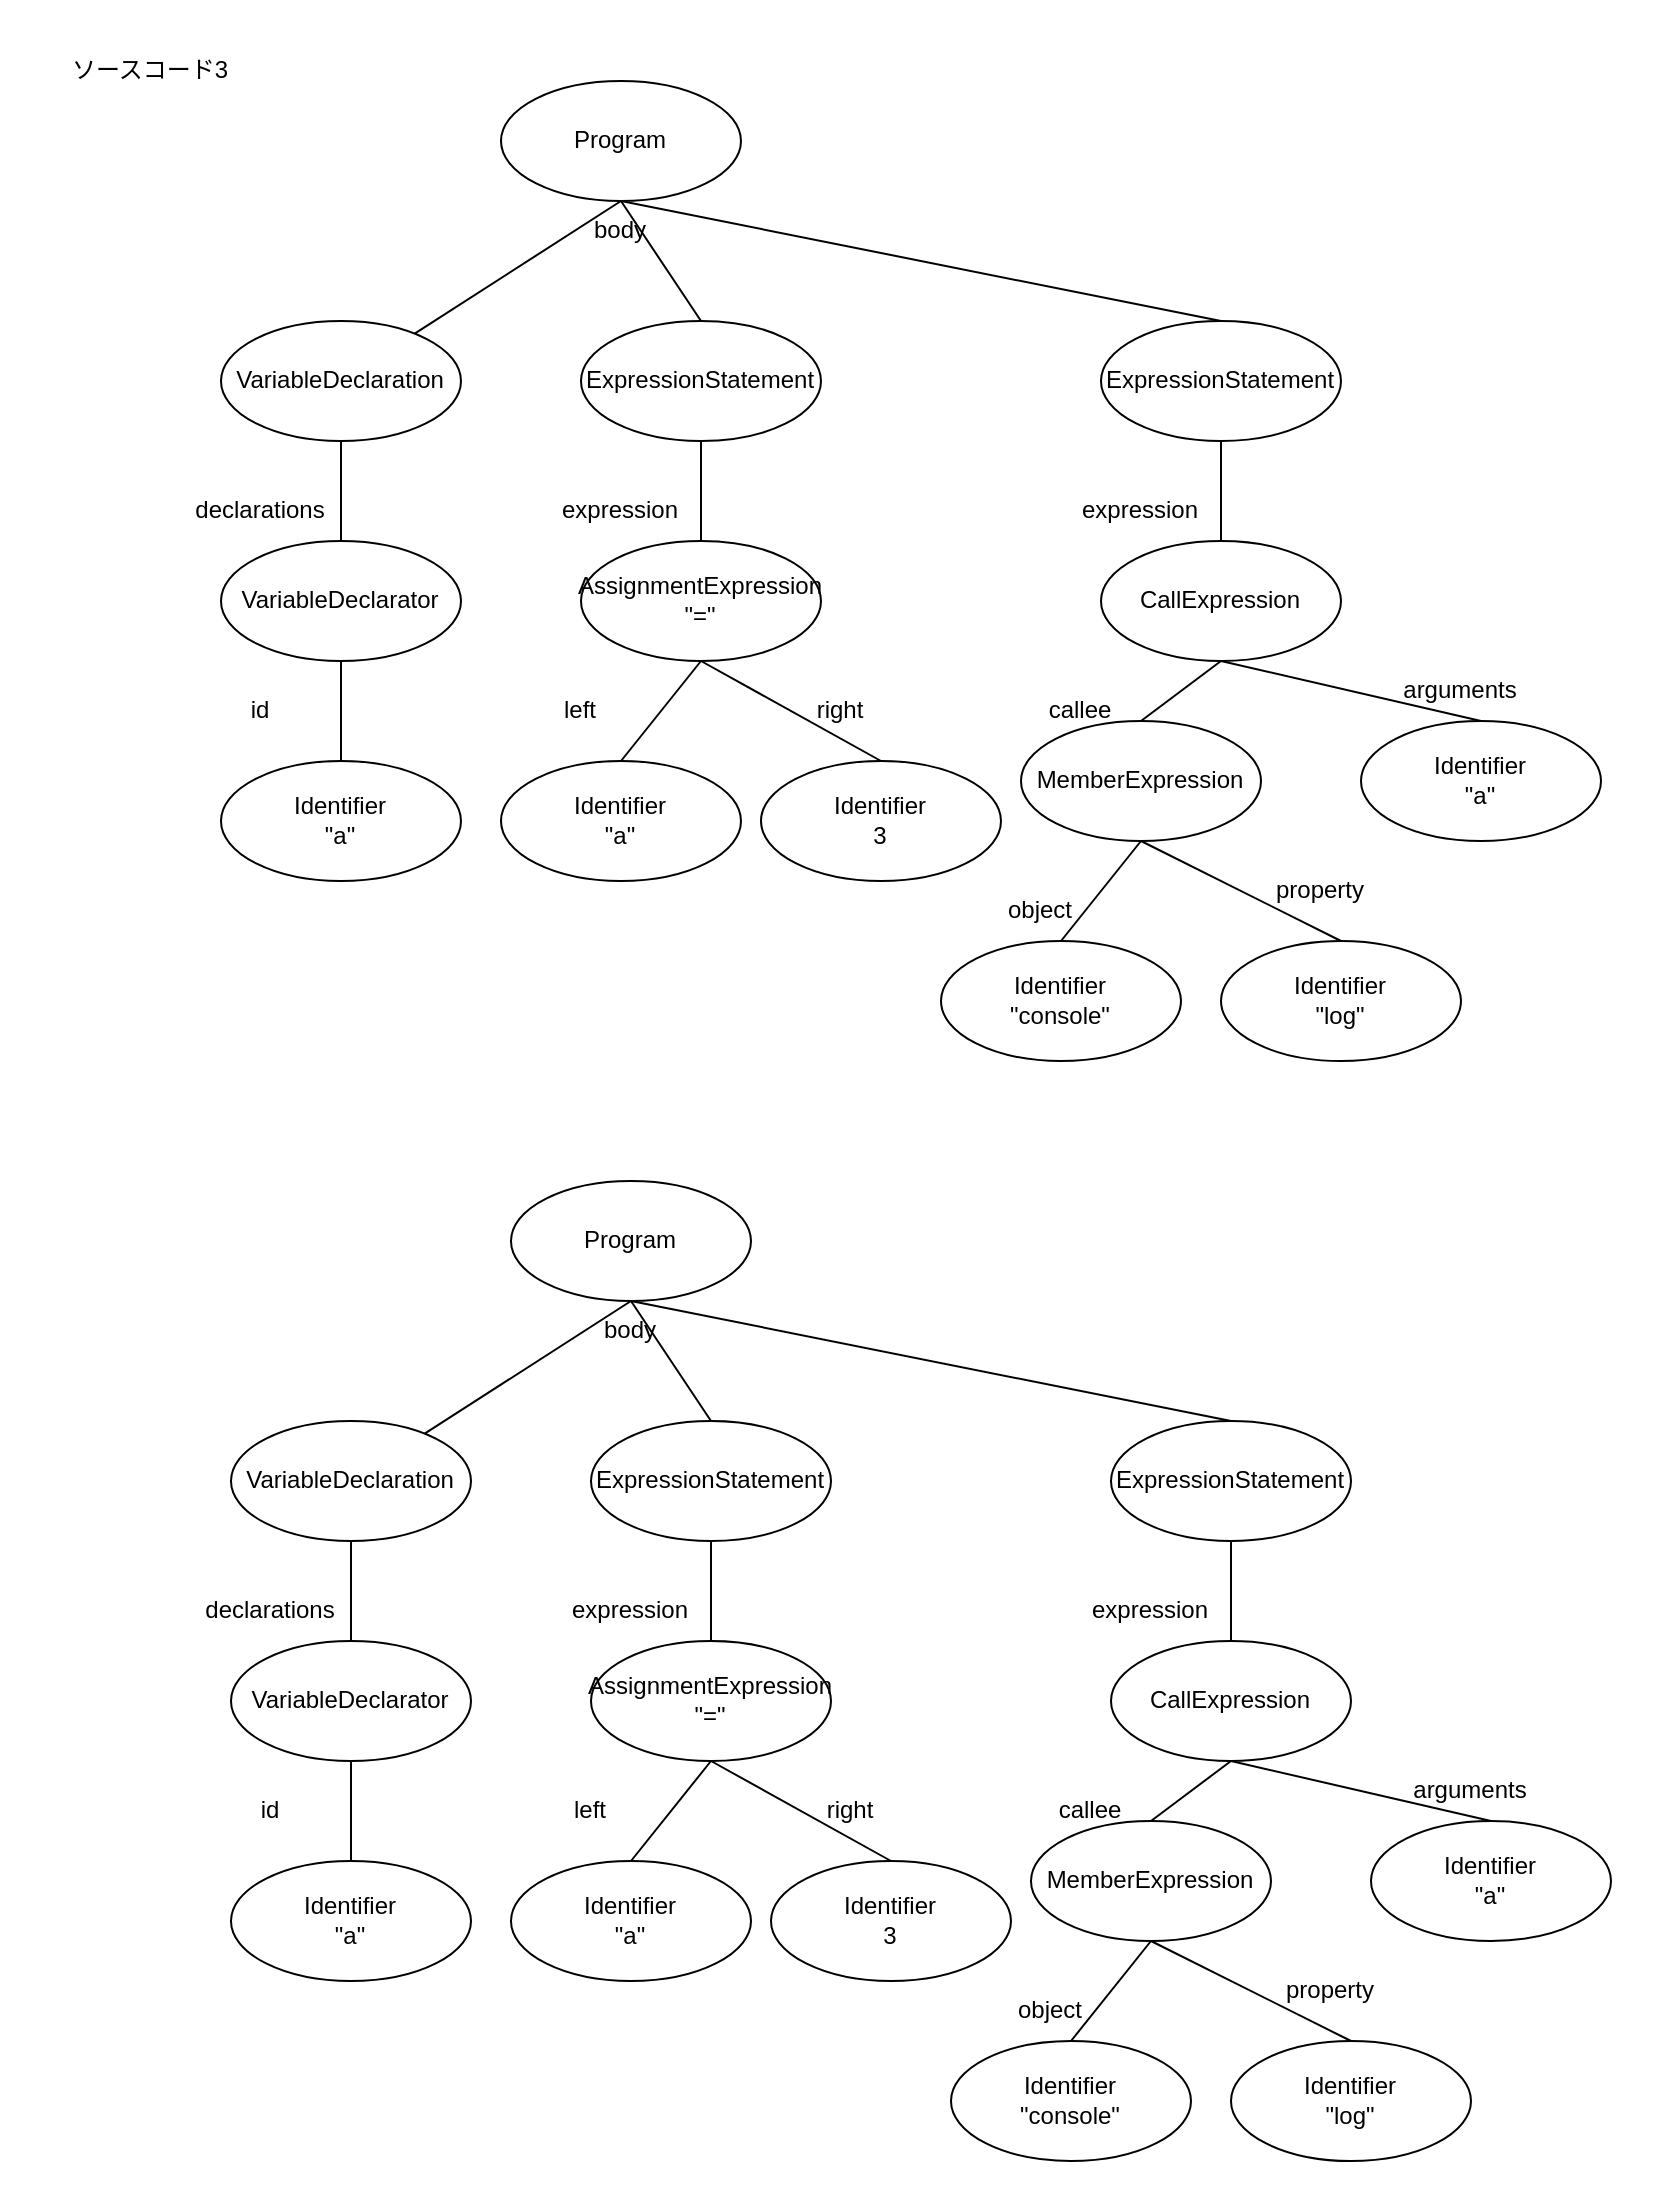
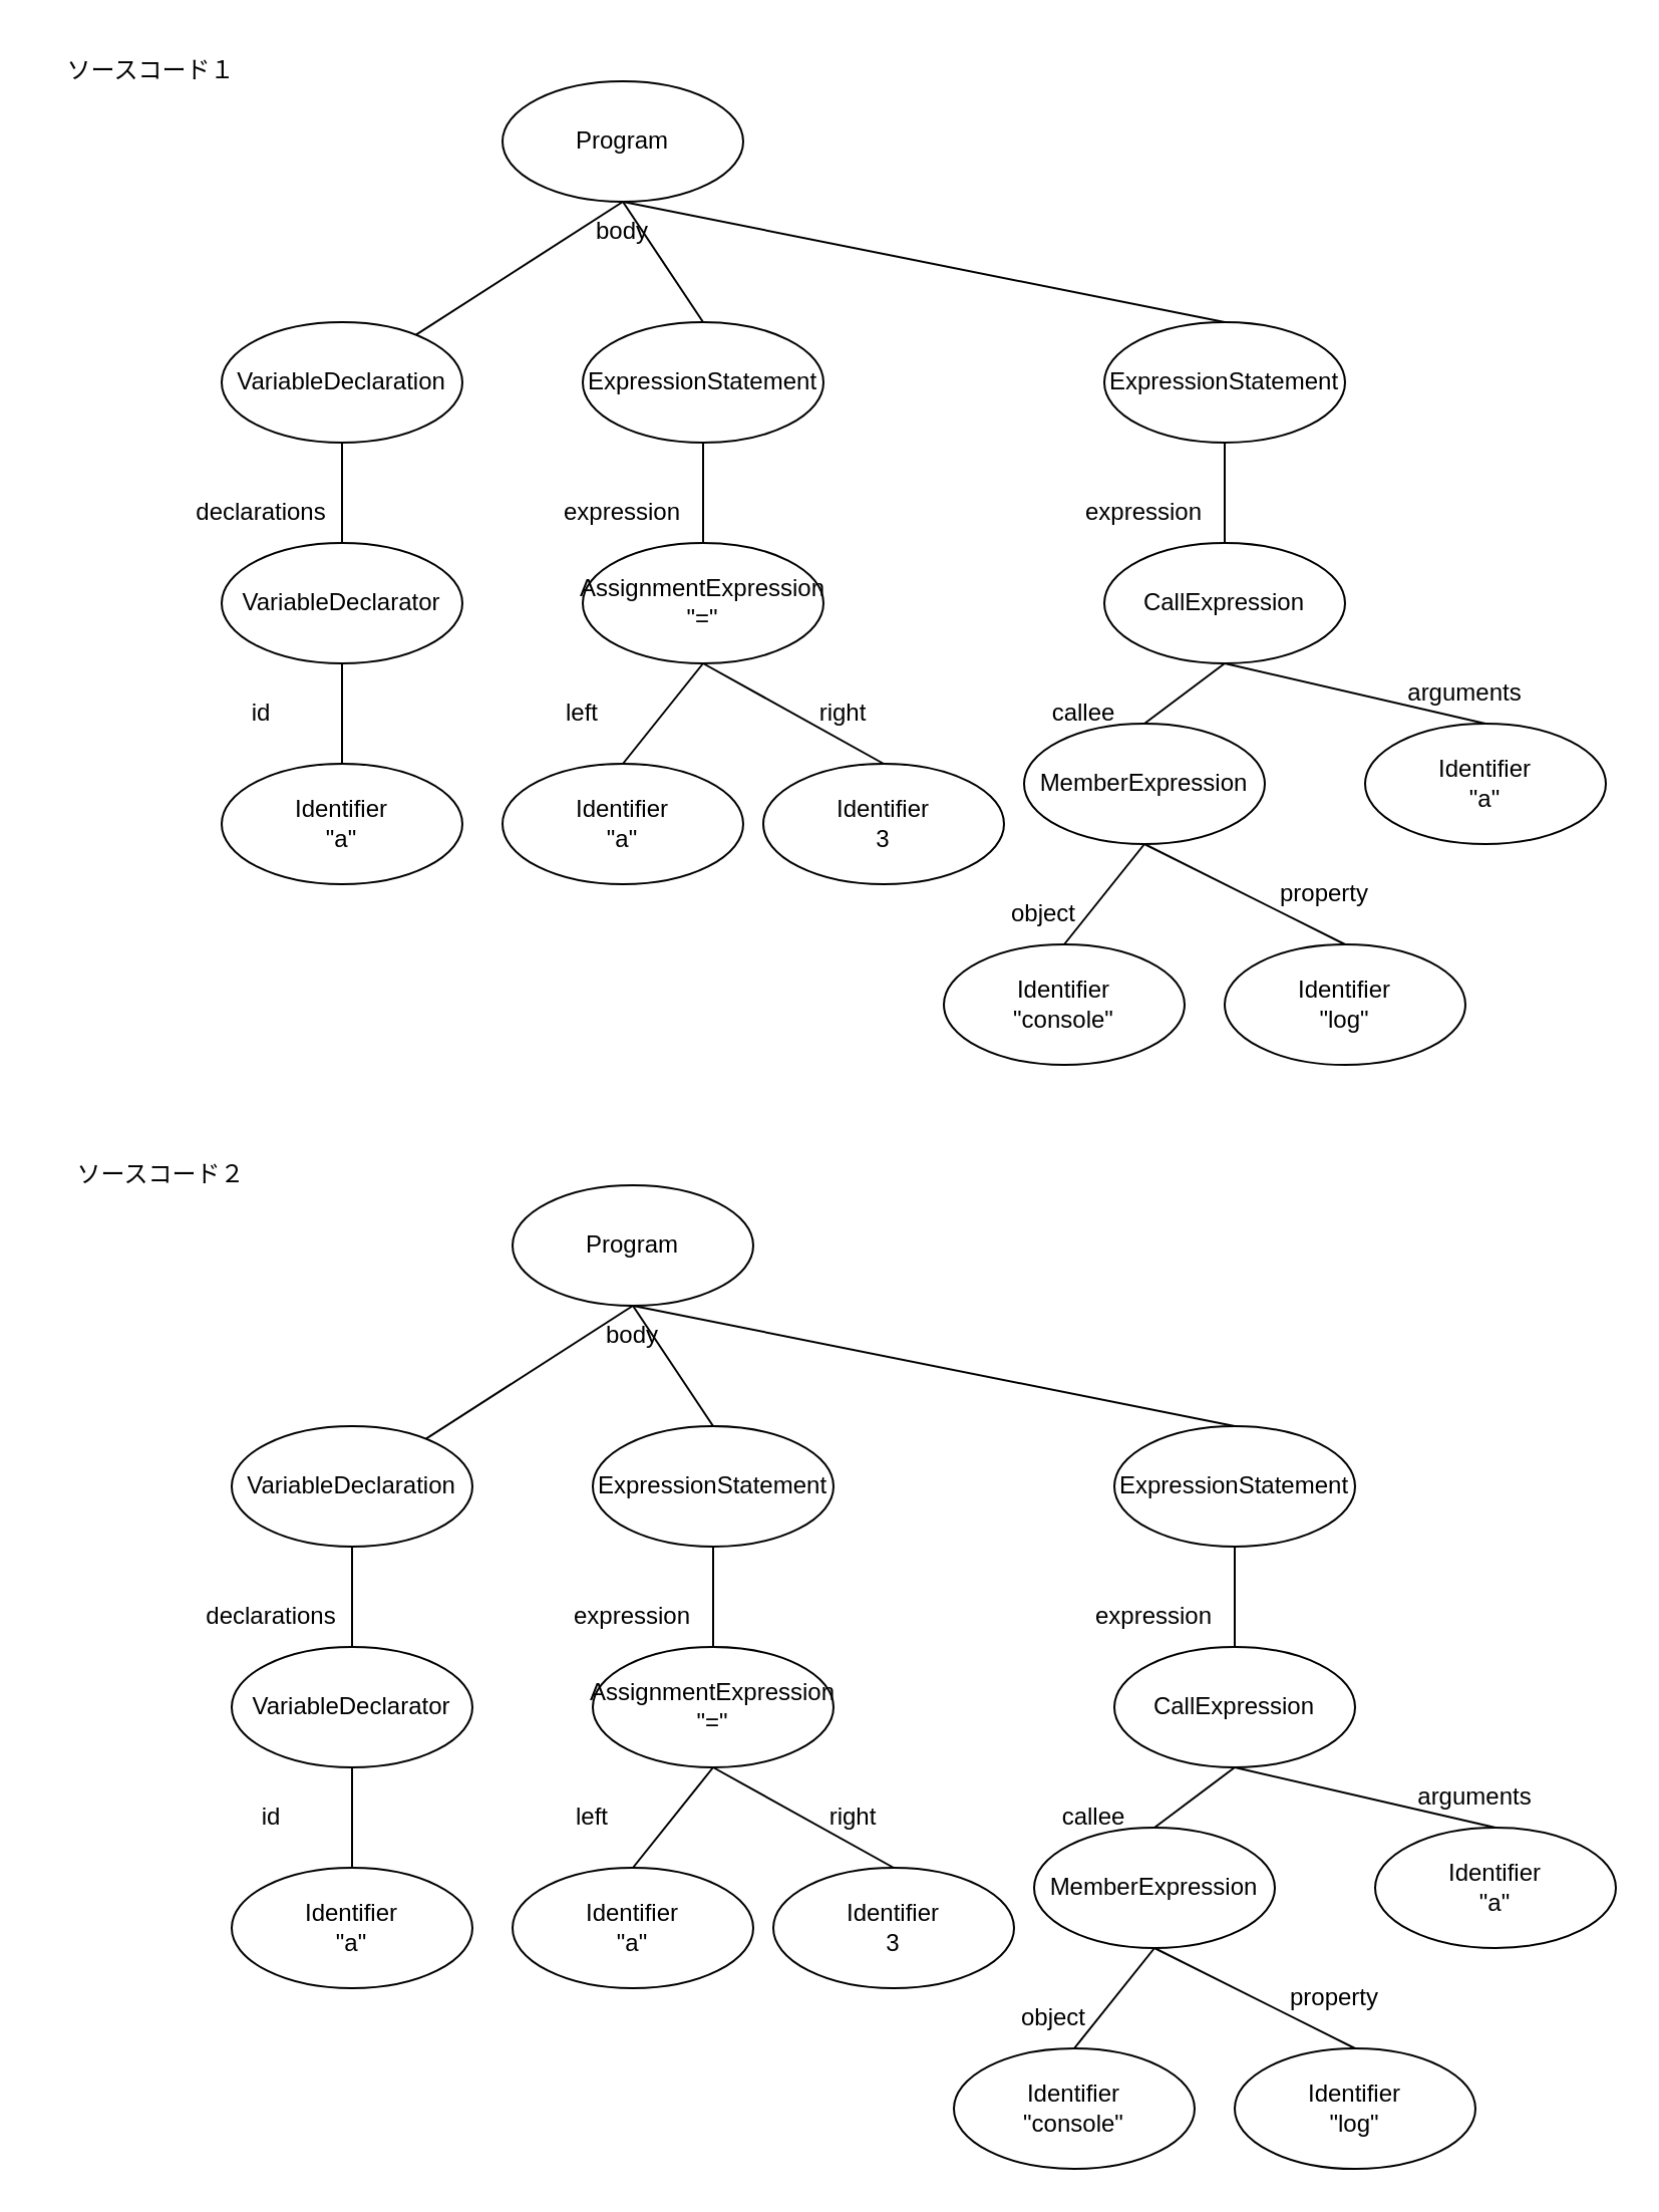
- <mxCell id="3" value="ソースコード3" style="text;html=1;align=center;verticalAlign=middle;whiteSpace=wrap;rounded=0;" vertex="1" parent="1"><mxGeometry x="20" y="20" width="110" height="30" as="geometry" /></mxCell>
+ <mxCell id="3" value="ソースコード１" style="text;html=1;align=center;verticalAlign=middle;whiteSpace=wrap;rounded=0;" vertex="1" parent="1"><mxGeometry x="20" y="20" width="110" height="30" as="geometry" /></mxCell>
+ <mxCell id="42" value="ソースコード２" style="text;html=1;align=center;verticalAlign=middle;whiteSpace=wrap;rounded=0;" vertex="1" parent="1"><mxGeometry x="25" y="570" width="110" height="30" as="geometry" /></mxCell>
